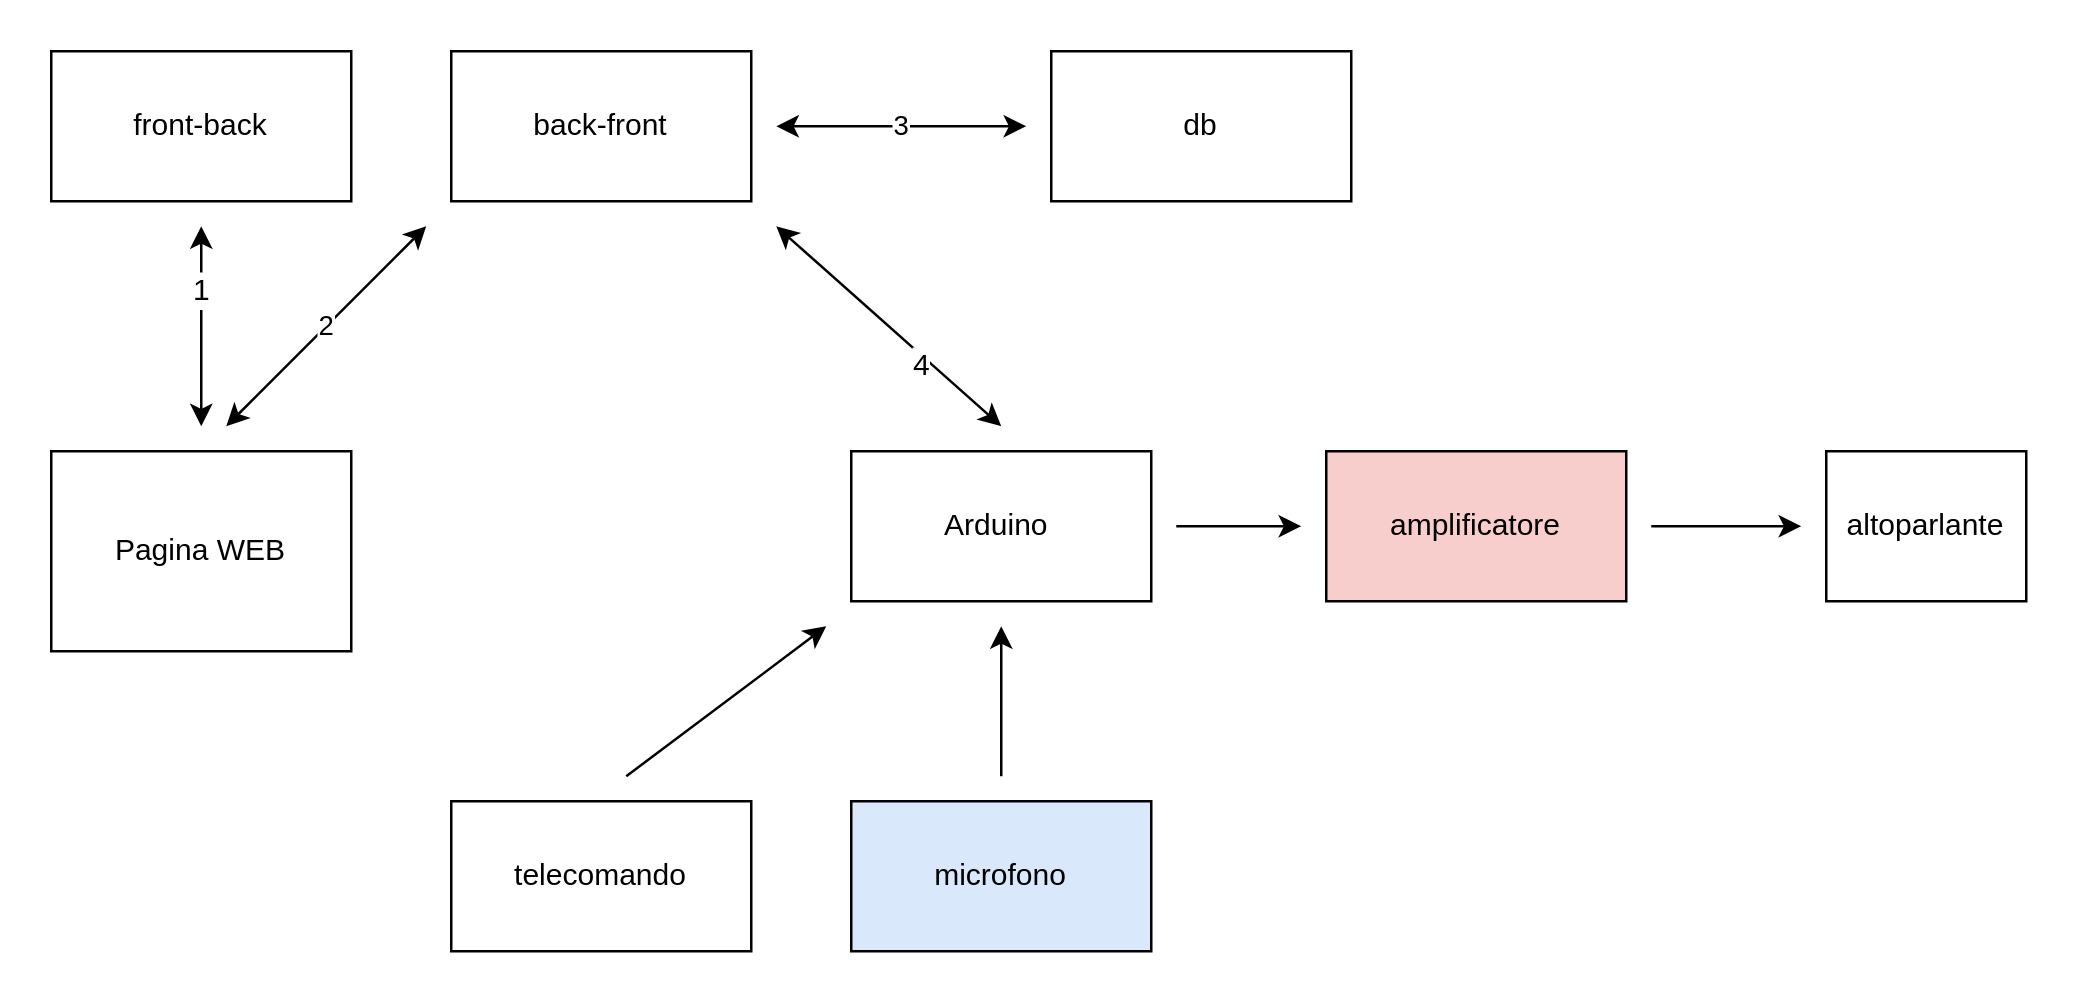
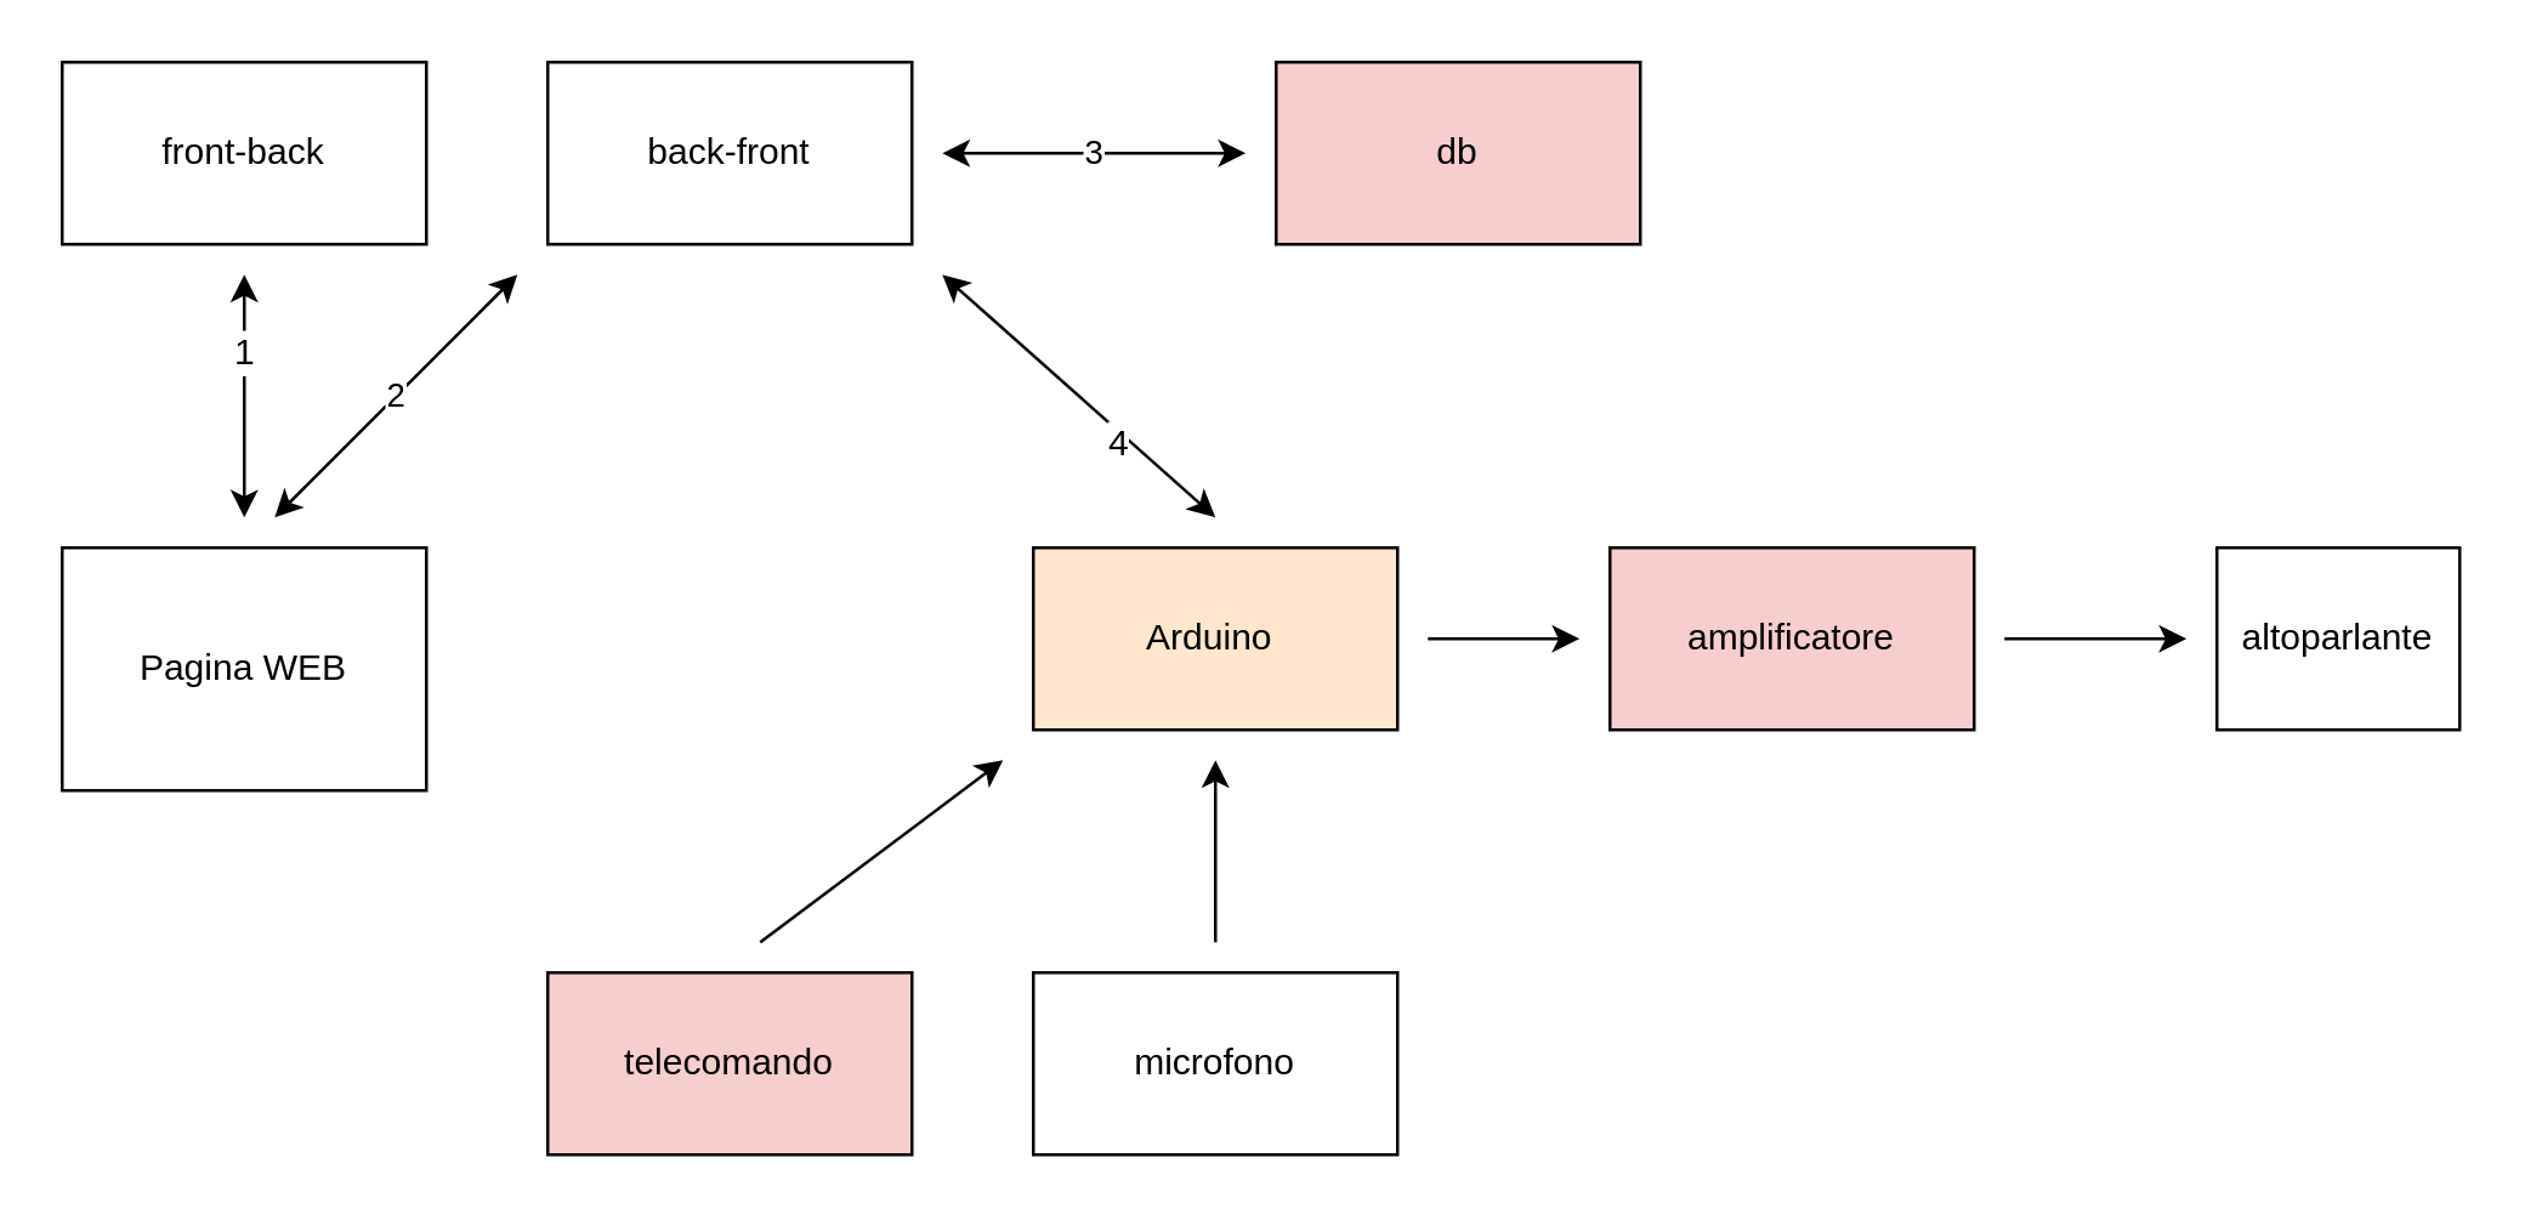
- <mxCell id="5" value="db" style="rounded=0;whiteSpace=wrap;html=1;" vertex="1" parent="1"><mxGeometry x="420" y="20" width="120" height="60" as="geometry" /></mxCell>
+ <mxCell id="5" value="db" style="rounded=0;whiteSpace=wrap;html=1;fillColor=#f8cecc;" vertex="1" parent="1"><mxGeometry x="420" y="20" width="120" height="60" as="geometry" /></mxCell>
- <mxCell id="6" value="Arduino&amp;nbsp;" style="rounded=0;whiteSpace=wrap;html=1;" vertex="1" parent="1"><mxGeometry x="340" y="180" width="120" height="60" as="geometry" /></mxCell>
+ <mxCell id="6" value="Arduino&amp;nbsp;" style="rounded=0;whiteSpace=wrap;html=1;fillColor=#ffe6cc;" vertex="1" parent="1"><mxGeometry x="340" y="180" width="120" height="60" as="geometry" /></mxCell>
- <mxCell id="20" value="telecomando" style="rounded=0;whiteSpace=wrap;html=1;" vertex="1" parent="1"><mxGeometry x="180" y="320" width="120" height="60" as="geometry" /></mxCell>
+ <mxCell id="20" value="telecomando" style="rounded=0;whiteSpace=wrap;html=1;fillColor=#f8cecc;" vertex="1" parent="1"><mxGeometry x="180" y="320" width="120" height="60" as="geometry" /></mxCell>
- <mxCell id="17" value="microfono" style="rounded=0;whiteSpace=wrap;html=1;fillColor=#dae8fc;" vertex="1" parent="1"><mxGeometry x="340" y="320" width="120" height="60" as="geometry" /></mxCell>
+ <mxCell id="17" value="microfono" style="rounded=0;whiteSpace=wrap;html=1;" vertex="1" parent="1"><mxGeometry x="340" y="320" width="120" height="60" as="geometry" /></mxCell>
